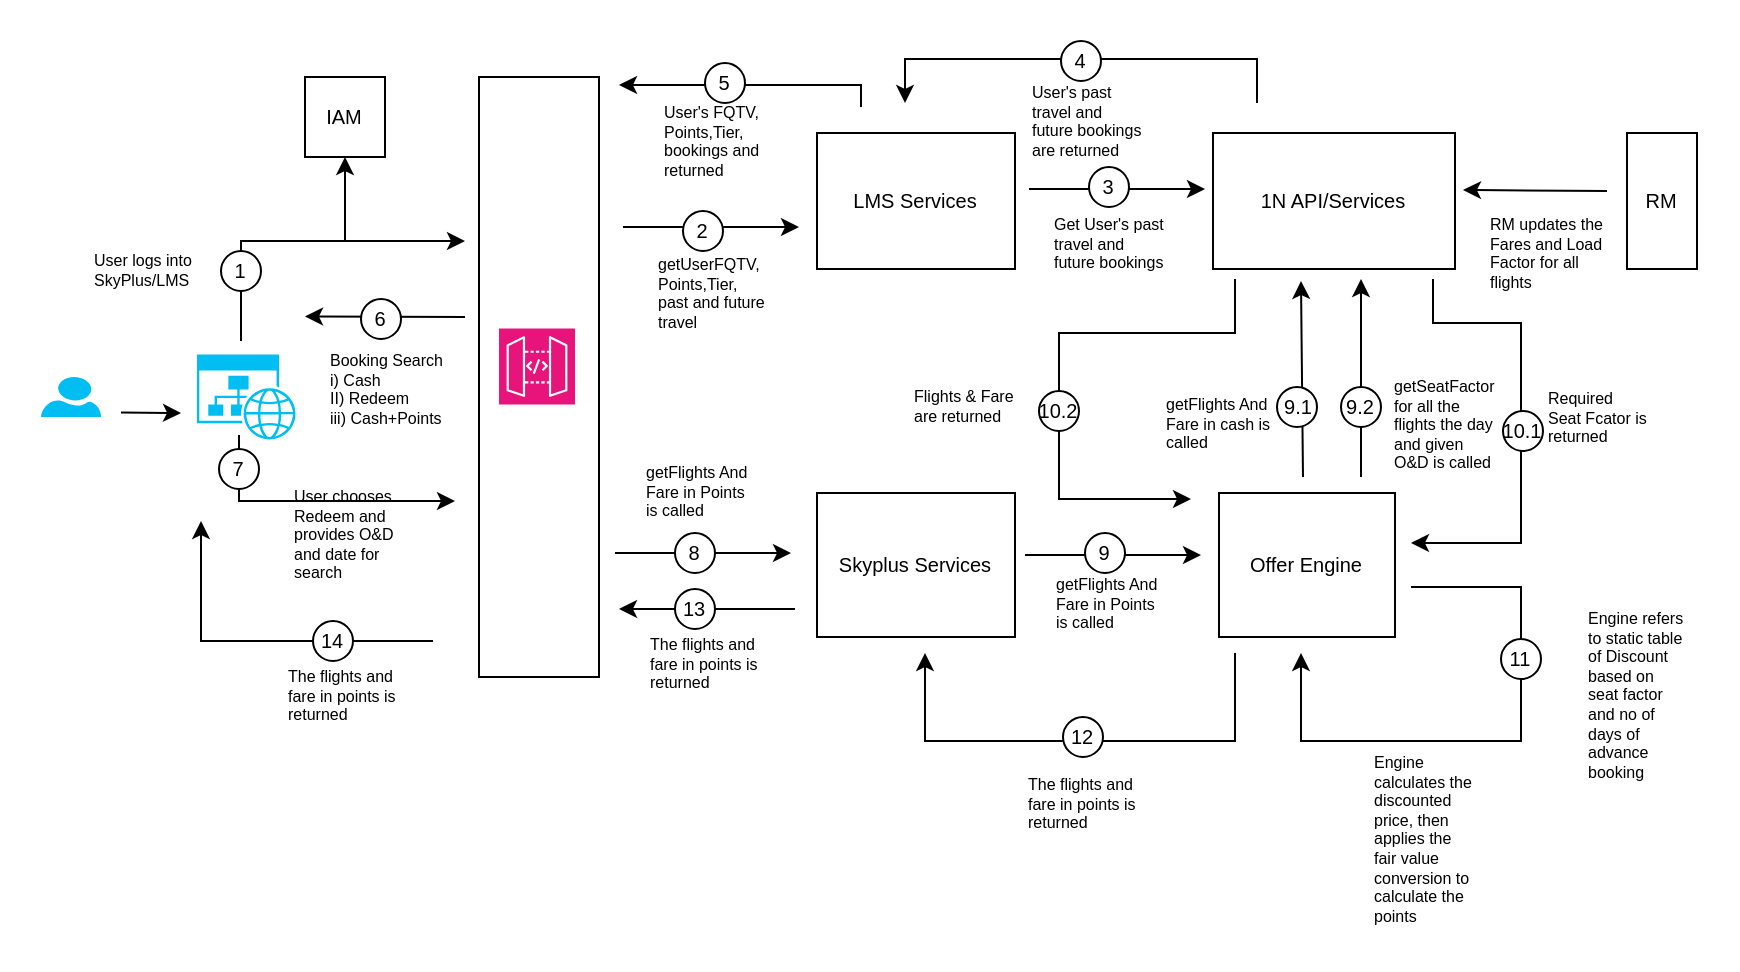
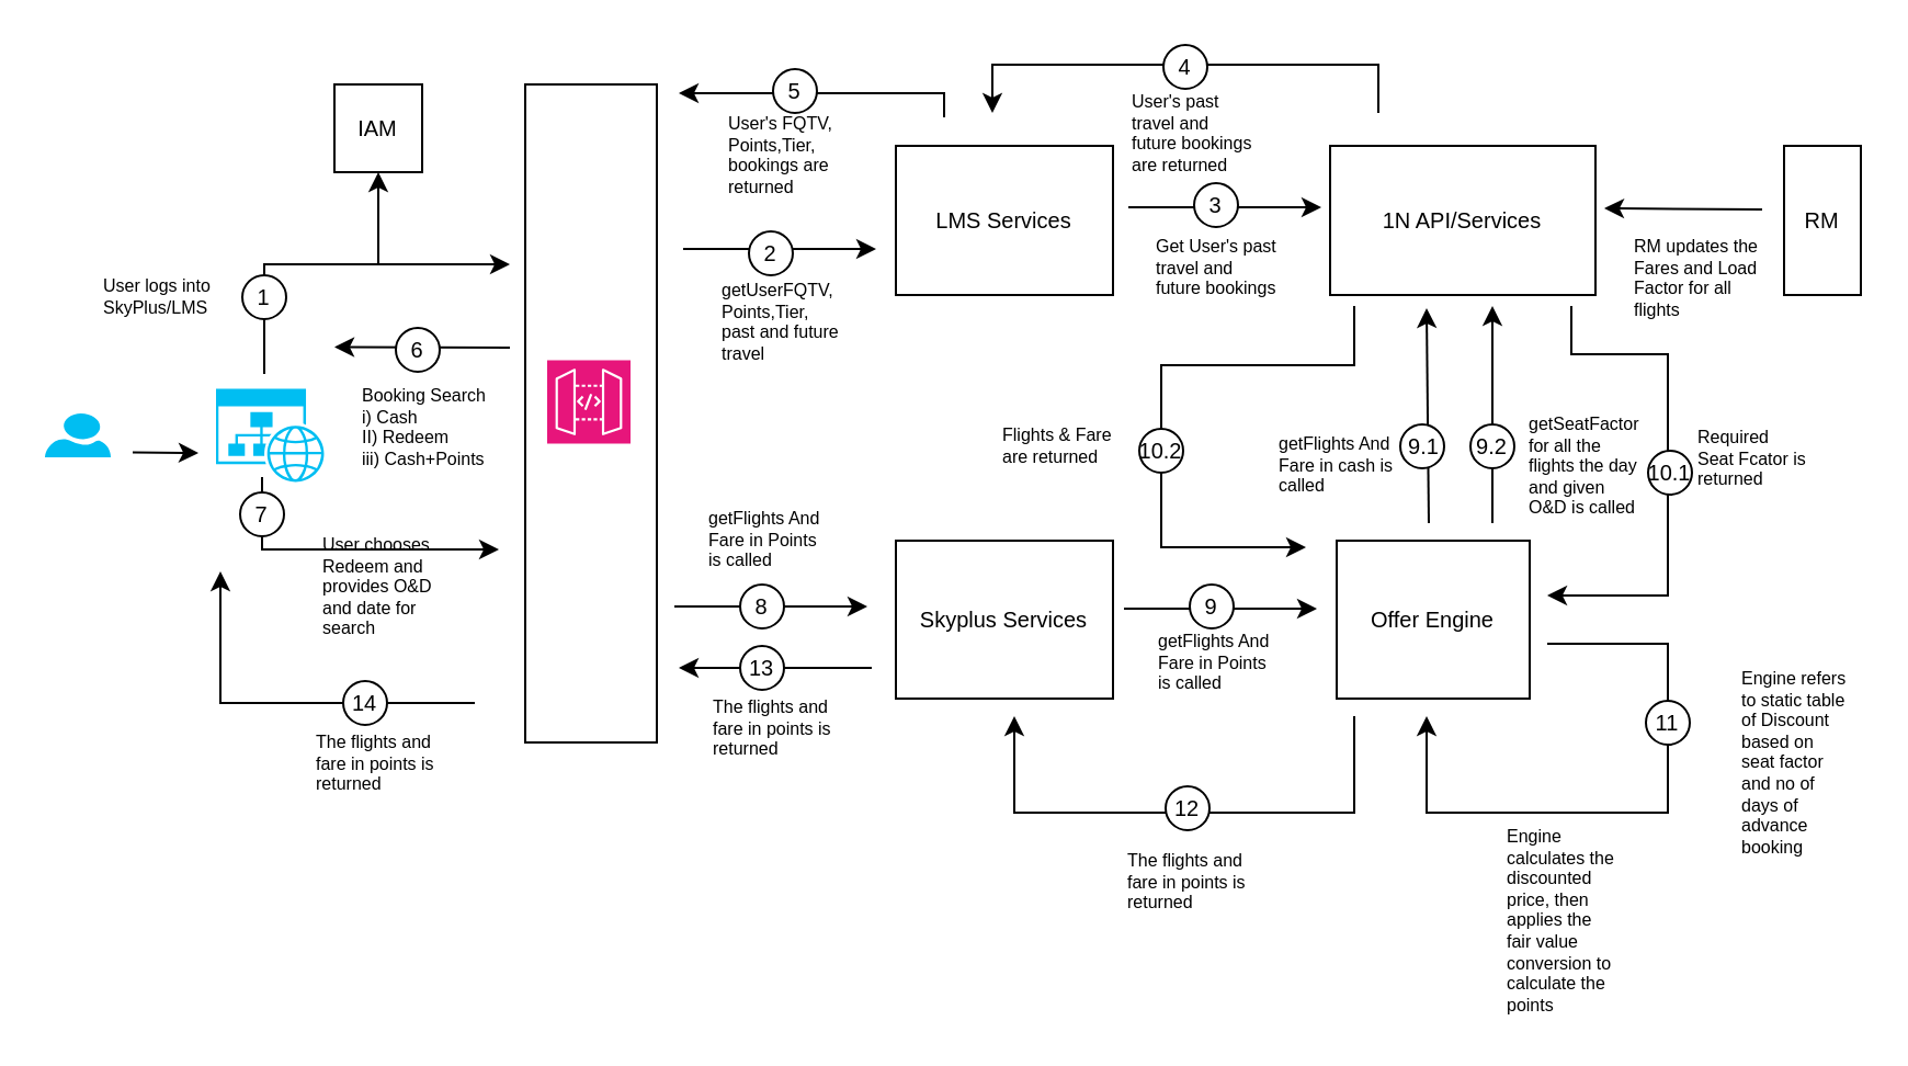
- <mxCell id="81" value="User's FQTV, Points,Tier, bookings and returned" style="text;html=1;strokeColor=none;fillColor=none;align=left;verticalAlign=top;whiteSpace=wrap;rounded=0;fontSize=8;" vertex="1" parent="1"><mxGeometry x="330" y="45" width="58.5" height="52" as="geometry" /></mxCell>
+ <mxCell id="81" value="User's FQTV, Points,Tier, bookings are returned" style="text;html=1;strokeColor=none;fillColor=none;align=left;verticalAlign=top;whiteSpace=wrap;rounded=0;fontSize=8;" vertex="1" parent="1"><mxGeometry x="330" y="45" width="58.5" height="52" as="geometry" /></mxCell>
